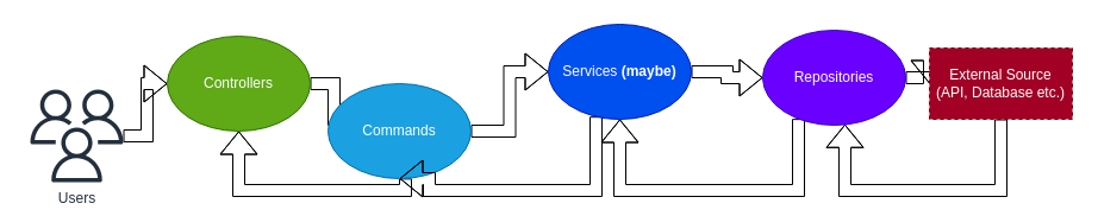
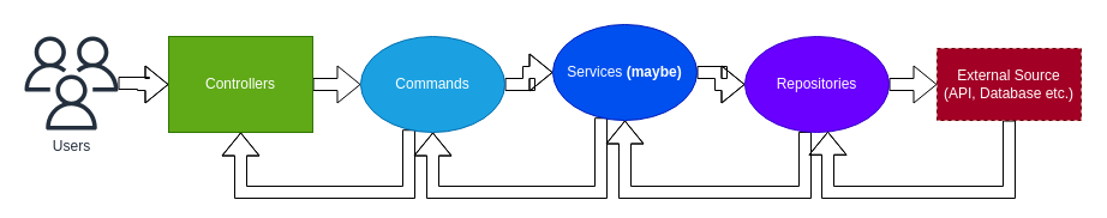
- <mxCell id="14" value="Repositories" style="ellipse;whiteSpace=wrap;html=1;fillColor=#6a00ff;strokeColor=#3700CC;fontColor=#ffffff;" vertex="1" parent="1"><mxGeometry x="640" y="25" width="120" height="80" as="geometry" /></mxCell>
+ <mxCell id="14" value="Repositories" style="ellipse;whiteSpace=wrap;html=1;fillColor=#6a00ff;strokeColor=#3700CC;fontColor=#ffffff;" vertex="1" parent="1"><mxGeometry x="620" width="120" height="80" as="geometry" y="30" /></mxCell>
- <mxCell id="3" value="Controllers" style="ellipse;whiteSpace=wrap;html=1;fillColor=#60a917;strokeColor=#2D7600;fontColor=#ffffff;" vertex="1" parent="1"><mxGeometry x="140" width="120" height="80" as="geometry" y="30" /></mxCell>
+ <mxCell id="3" value="Controllers" style="whiteSpace=wrap;html=1;fillColor=#60a917;strokeColor=#2D7600;fontColor=#ffffff;rounded=0;" vertex="1" parent="1"><mxGeometry x="140" width="120" height="80" as="geometry" y="30" /></mxCell>
- <mxCell id="8" value="Commands" style="ellipse;whiteSpace=wrap;html=1;fillColor=#1ba1e2;strokeColor=#006EAF;fontColor=#ffffff;" vertex="1" parent="1"><mxGeometry x="275" y="70" width="120" height="80" as="geometry" /></mxCell>
+ <mxCell id="8" value="Commands" style="ellipse;whiteSpace=wrap;html=1;fillColor=#1ba1e2;strokeColor=#006EAF;fontColor=#ffffff;" vertex="1" parent="1"><mxGeometry x="300" width="120" height="80" as="geometry" y="30" /></mxCell>
- <mxCell id="5" value="Users" style="sketch=0;outlineConnect=0;fontColor=#232F3E;gradientColor=none;fillColor=#232F3D;strokeColor=none;dashed=0;verticalLabelPosition=bottom;verticalAlign=top;align=center;html=1;fontSize=12;fontStyle=0;aspect=fixed;pointerEvents=1;shape=mxgraph.aws4.users;" vertex="1" parent="1"><mxGeometry x="25" y="75" width="78" height="78" as="geometry" /></mxCell>
+ <mxCell id="5" value="Users" style="sketch=0;outlineConnect=0;fontColor=#232F3E;gradientColor=none;fillColor=#232F3D;strokeColor=none;dashed=0;verticalLabelPosition=bottom;verticalAlign=top;align=center;html=1;fontSize=12;fontStyle=0;aspect=fixed;pointerEvents=1;shape=mxgraph.aws4.users;" vertex="1" parent="1"><mxGeometry width="78" height="78" as="geometry" x="20" y="30" /></mxCell>
